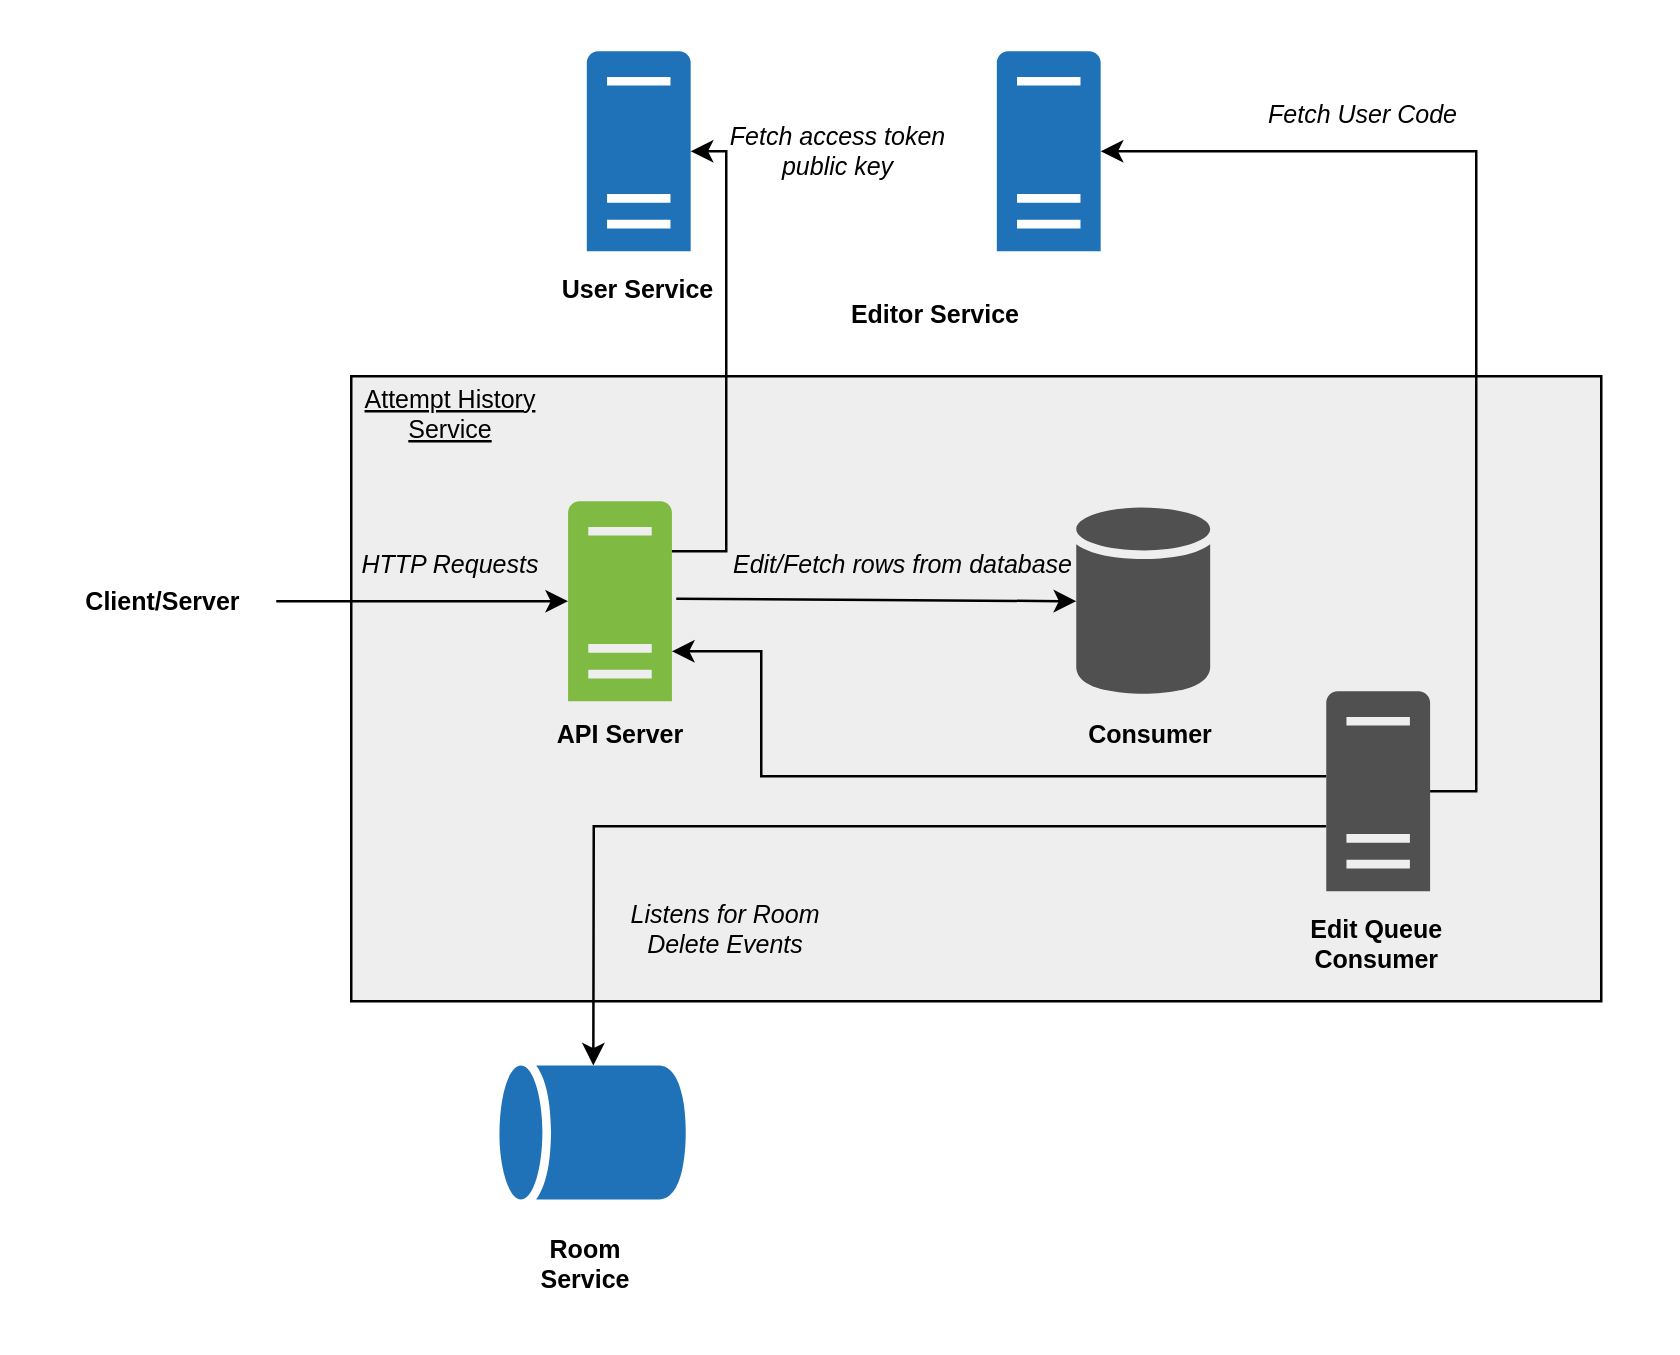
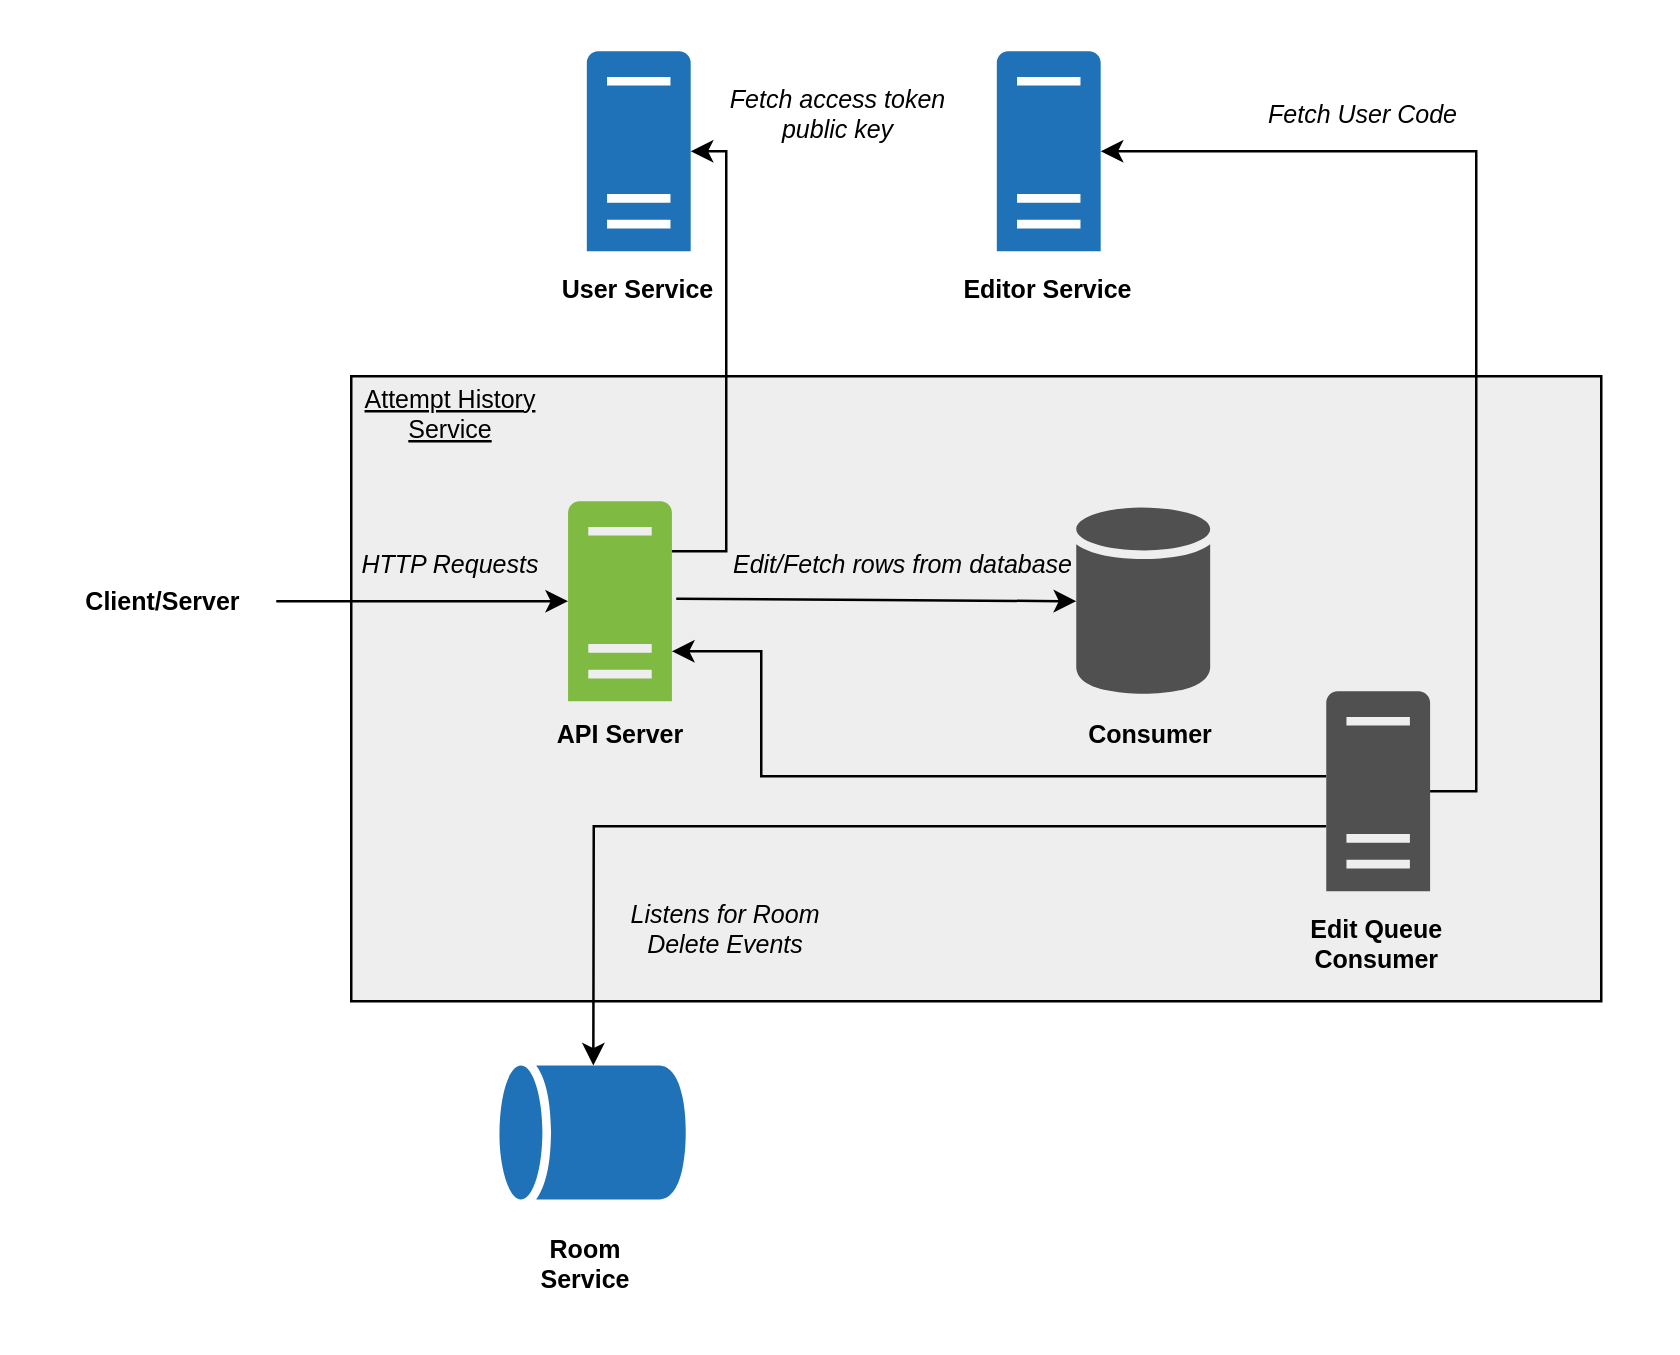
- <mxCell id="9" value="&lt;font style=&quot;font-size: 10px;&quot;&gt;Fetch access token public key&lt;/font&gt;" style="text;html=1;strokeColor=none;fillColor=none;align=center;verticalAlign=middle;whiteSpace=wrap;rounded=0;fontStyle=2;fontSize=10;" vertex="1" parent="2"><mxGeometry x="270.21" y="25" width="90" height="30" as="geometry" /></mxCell>
+ <mxCell id="9" value="&lt;font style=&quot;font-size: 10px;&quot;&gt;Fetch access token public key&lt;/font&gt;" style="text;html=1;strokeColor=none;fillColor=none;align=center;verticalAlign=middle;whiteSpace=wrap;rounded=0;fontStyle=2;fontSize=10;" vertex="1" parent="2"><mxGeometry x="270.21" y="10" width="90" height="30" as="geometry" /></mxCell>
- <mxCell id="23" value="&lt;font style=&quot;font-size: 10px;&quot;&gt;&lt;b style=&quot;font-size: 10px;&quot;&gt;Editor Service&lt;/b&gt;&lt;/font&gt;" style="text;html=1;strokeColor=none;fillColor=none;align=center;verticalAlign=middle;whiteSpace=wrap;rounded=0;fontSize=10;" vertex="1" parent="2"><mxGeometry x="309" y="90" width="90" height="30" as="geometry" /></mxCell>
+ <mxCell id="23" value="&lt;font style=&quot;font-size: 10px;&quot;&gt;&lt;b style=&quot;font-size: 10px;&quot;&gt;Editor Service&lt;/b&gt;&lt;/font&gt;" style="text;html=1;strokeColor=none;fillColor=none;align=center;verticalAlign=middle;whiteSpace=wrap;rounded=0;fontSize=10;" vertex="1" parent="2"><mxGeometry x="354" y="80" width="90" height="30" as="geometry" /></mxCell>
